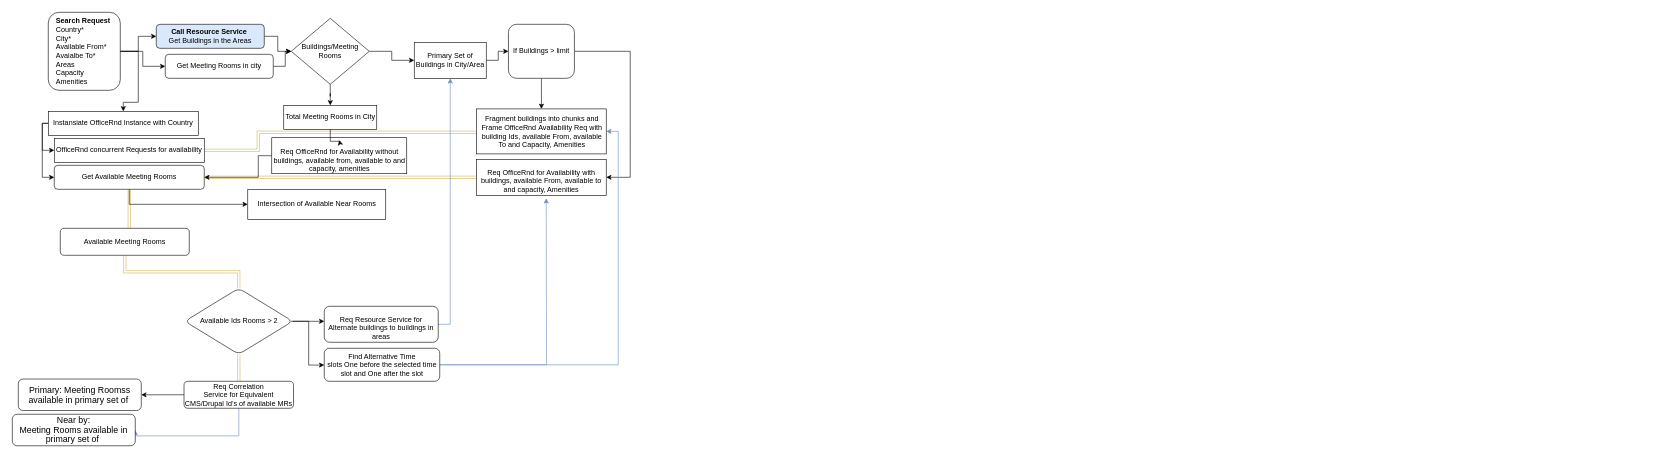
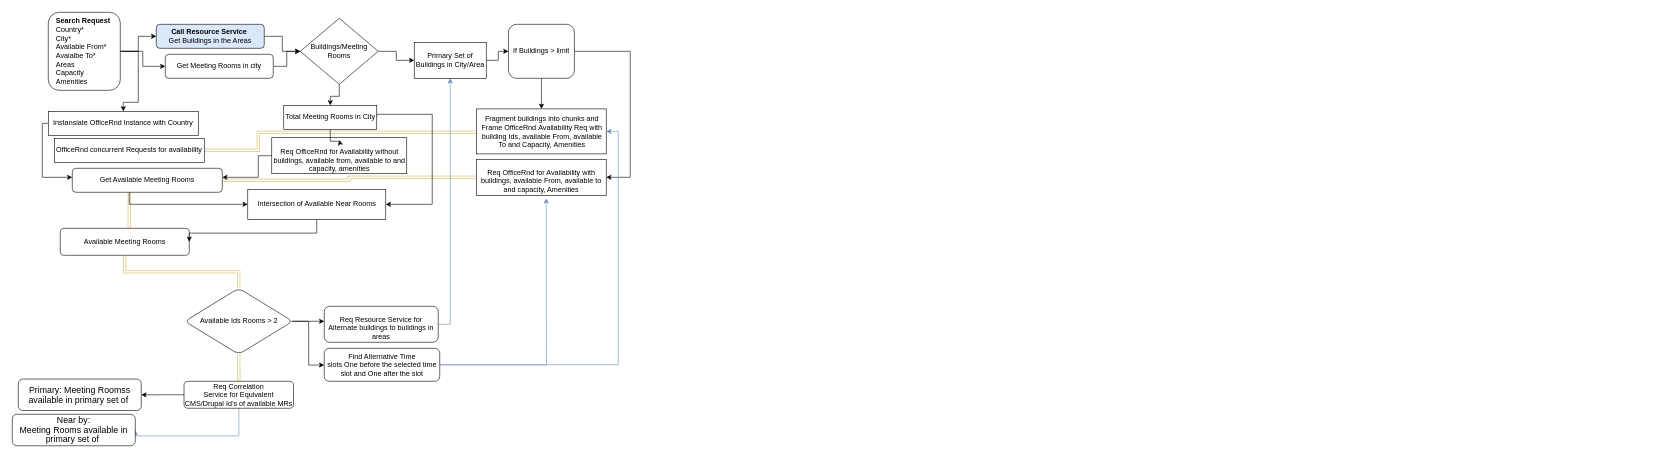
- <mxCell id="16" value="Buildings/Meeting Rooms" style="rhombus;whiteSpace=wrap;html=1;" parent="1" vertex="1"><mxGeometry x="485" y="30" width="130" height="110" as="geometry" /></mxCell>
+ <mxCell id="16" value="Buildings/Meeting Rooms" style="rhombus;whiteSpace=wrap;html=1;" parent="1" vertex="1"><mxGeometry x="500" y="30" width="130" height="110" as="geometry" /></mxCell>
+ <mxCell id="34" value="" style="edgeStyle=orthogonalEdgeStyle;rounded=0;orthogonalLoop=1;jettySize=auto;html=1;exitX=1;exitY=0.5;exitDx=0;exitDy=0;" parent="1" source="37" target="41" edge="1"><mxGeometry relative="1" as="geometry"><Array as="points"><mxPoint x="720" y="190" /><mxPoint x="720" y="340" /></Array></mxGeometry></mxCell>
- <mxCell id="26" value="" style="edgeStyle=orthogonalEdgeStyle;rounded=0;orthogonalLoop=1;jettySize=auto;html=1;exitX=0;exitY=0.5;exitDx=0;exitDy=0;entryX=0;entryY=0.5;entryDx=0;entryDy=0;" parent="1" source="28" target="29" edge="1"><mxGeometry relative="1" as="geometry"><Array as="points"><mxPoint x="70" y="205" /><mxPoint x="70" y="250" /></Array></mxGeometry></mxCell>
- <mxCell id="32" value="&lt;p class=&quot;MsoNormal&quot; align=&quot;center&quot;&gt;Get Available Meeting Rooms&lt;/p&gt;" style="rounded=1;whiteSpace=wrap;html=1;" parent="1" vertex="1"><mxGeometry x="90" y="275" width="250" height="40" as="geometry" /></mxCell>
+ <mxCell id="32" value="&lt;p class=&quot;MsoNormal&quot; align=&quot;center&quot;&gt;Get Available Meeting Rooms&lt;/p&gt;" style="rounded=1;whiteSpace=wrap;html=1;" parent="1" vertex="1"><mxGeometry x="120" y="280" width="250" height="40" as="geometry" /></mxCell>
+ <mxCell id="40" style="edgeStyle=orthogonalEdgeStyle;rounded=0;orthogonalLoop=1;jettySize=auto;html=1;entryX=1;entryY=0.5;entryDx=0;entryDy=0;" parent="1" source="41" target="39" edge="1"><mxGeometry relative="1" as="geometry"><Array as="points"><mxPoint x="528" y="388" /></Array></mxGeometry></mxCell>
